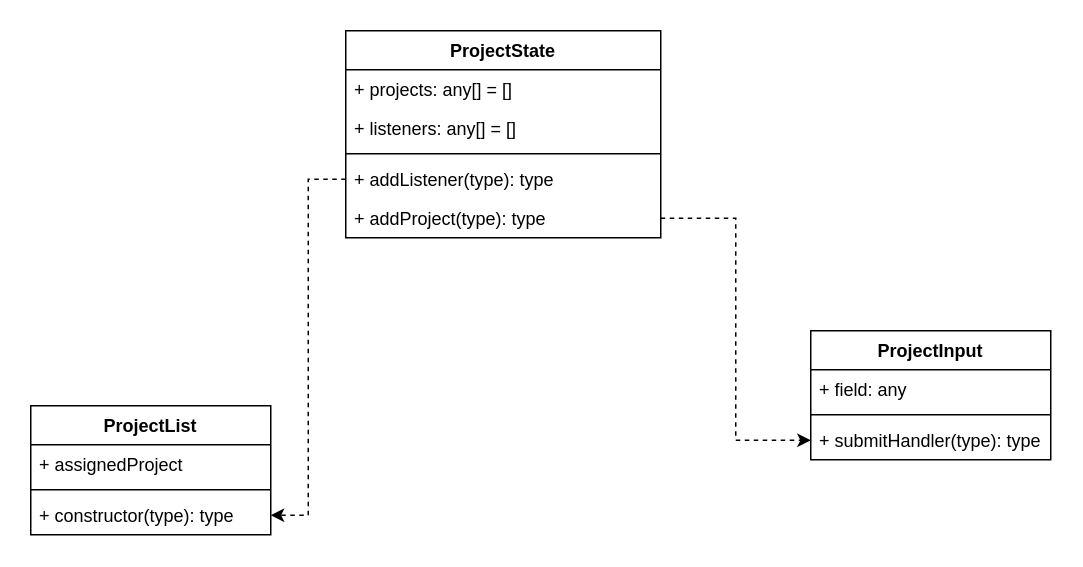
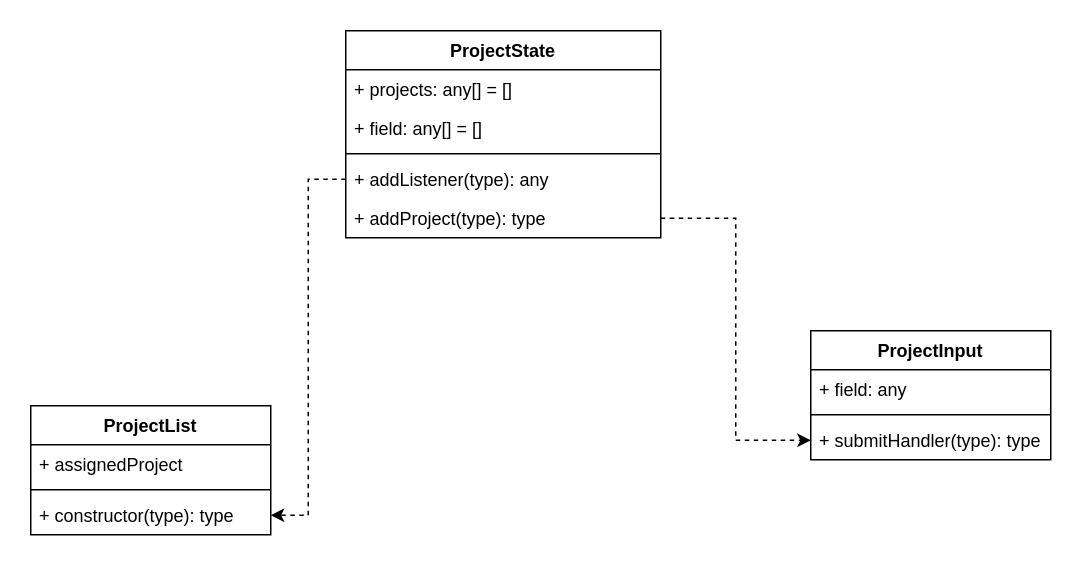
- <mxCell id="4" value="+ listeners: any[] = []" style="text;strokeColor=none;fillColor=none;align=left;verticalAlign=top;spacingLeft=4;spacingRight=4;overflow=hidden;rotatable=0;points=[[0,0.5],[1,0.5]];portConstraint=eastwest;" vertex="1" parent="2"><mxGeometry y="52" width="210" height="26" as="geometry" /></mxCell>
+ <mxCell id="4" value="+ field: any[] = []" style="text;strokeColor=none;fillColor=none;align=left;verticalAlign=top;spacingLeft=4;spacingRight=4;overflow=hidden;rotatable=0;points=[[0,0.5],[1,0.5]];portConstraint=eastwest;" vertex="1" parent="2"><mxGeometry y="52" width="210" height="26" as="geometry" /></mxCell>
- <mxCell id="6" value="+ addListener(type): type" style="text;strokeColor=none;fillColor=none;align=left;verticalAlign=top;spacingLeft=4;spacingRight=4;overflow=hidden;rotatable=0;points=[[0,0.5],[1,0.5]];portConstraint=eastwest;" vertex="1" parent="2"><mxGeometry y="86" width="210" height="26" as="geometry" /></mxCell>
+ <mxCell id="6" value="+ addListener(type): any" style="text;strokeColor=none;fillColor=none;align=left;verticalAlign=top;spacingLeft=4;spacingRight=4;overflow=hidden;rotatable=0;points=[[0,0.5],[1,0.5]];portConstraint=eastwest;" vertex="1" parent="2"><mxGeometry y="86" width="210" height="26" as="geometry" /></mxCell>
